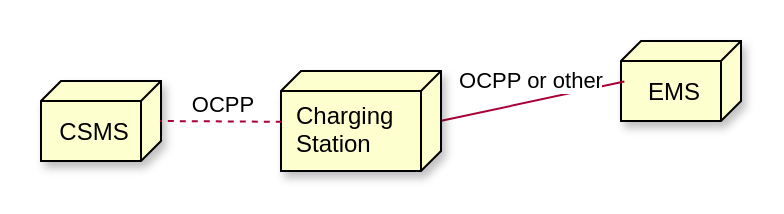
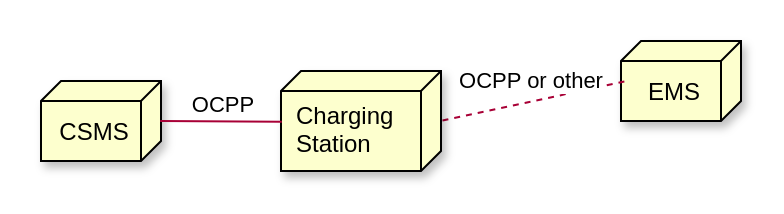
- <mxCell id="3" style="rounded=0;orthogonalLoop=1;jettySize=auto;html=1;entryX=0.503;entryY=0.012;entryDx=0;entryDy=0;entryPerimeter=0;startArrow=none;startFill=0;endArrow=none;endFill=0;strokeColor=#a80036;exitX=0.507;exitY=0.972;exitDx=0;exitDy=0;exitPerimeter=0;" parent="1" source="2" target="6" edge="1"><mxGeometry relative="1" as="geometry"><mxPoint x="340" y="60" as="sourcePoint" /></mxGeometry></mxCell>
+ <mxCell id="3" style="rounded=0;orthogonalLoop=1;jettySize=auto;html=1;entryX=0.503;entryY=0.012;entryDx=0;entryDy=0;entryPerimeter=0;startArrow=none;startFill=0;endArrow=none;endFill=0;strokeColor=#a80036;exitX=0.507;exitY=0.972;exitDx=0;exitDy=0;exitPerimeter=0;dashed=1;" parent="1" source="2" target="6" edge="1"><mxGeometry relative="1" as="geometry"><mxPoint x="340" y="60" as="sourcePoint" /></mxGeometry></mxCell>
- <mxCell id="7" style="rounded=0;orthogonalLoop=1;jettySize=auto;html=1;entryX=0.5;entryY=0.007;entryDx=0;entryDy=0;entryPerimeter=0;endArrow=none;endFill=0;strokeColor=#a80036;exitX=0.508;exitY=0.995;exitDx=0;exitDy=0;exitPerimeter=0;dashed=1;" parent="1" source="6" target="5" edge="1"><mxGeometry relative="1" as="geometry" /></mxCell>
+ <mxCell id="7" style="rounded=0;orthogonalLoop=1;jettySize=auto;html=1;entryX=0.5;entryY=0.007;entryDx=0;entryDy=0;entryPerimeter=0;endArrow=none;endFill=0;strokeColor=#a80036;exitX=0.508;exitY=0.995;exitDx=0;exitDy=0;exitPerimeter=0;" parent="1" source="6" target="5" edge="1"><mxGeometry relative="1" as="geometry" /></mxCell>
